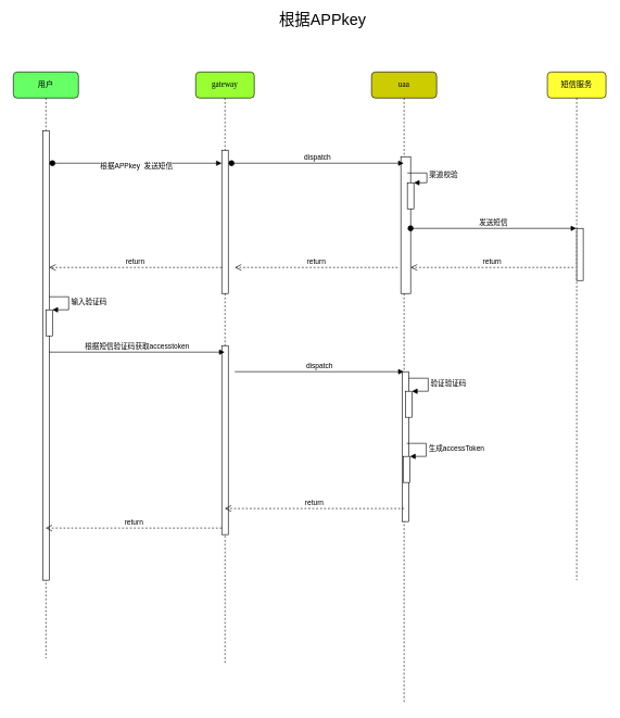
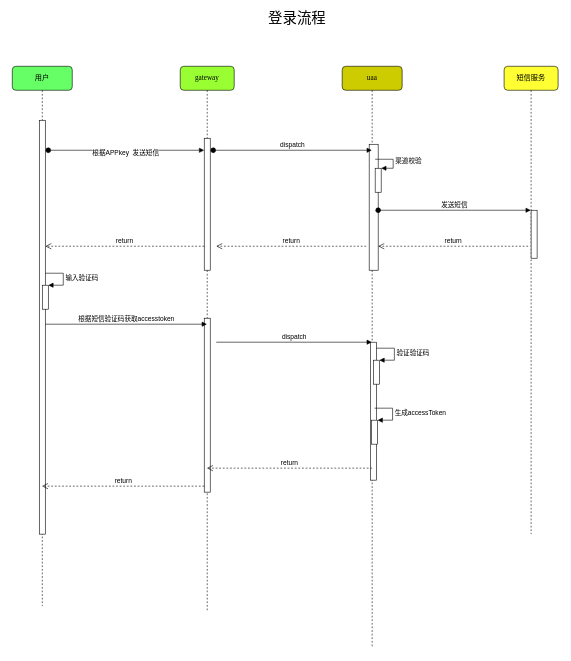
- <mxCell id="31" value="&lt;font style=&quot;font-size: 24px&quot;&gt;根据APPkey&lt;/font&gt;" style="text;html=1;strokeColor=none;fillColor=none;align=center;verticalAlign=middle;whiteSpace=wrap;rounded=0;" vertex="1" parent="1"><mxGeometry x="410" y="20" width="170" height="20" as="geometry" /></mxCell>
+ <mxCell id="31" value="&lt;font style=&quot;font-size: 24px&quot;&gt;登录流程&lt;/font&gt;" style="text;html=1;strokeColor=none;fillColor=none;align=center;verticalAlign=middle;whiteSpace=wrap;rounded=0;" vertex="1" parent="1"><mxGeometry x="410" y="20" width="170" height="20" as="geometry" /></mxCell>
